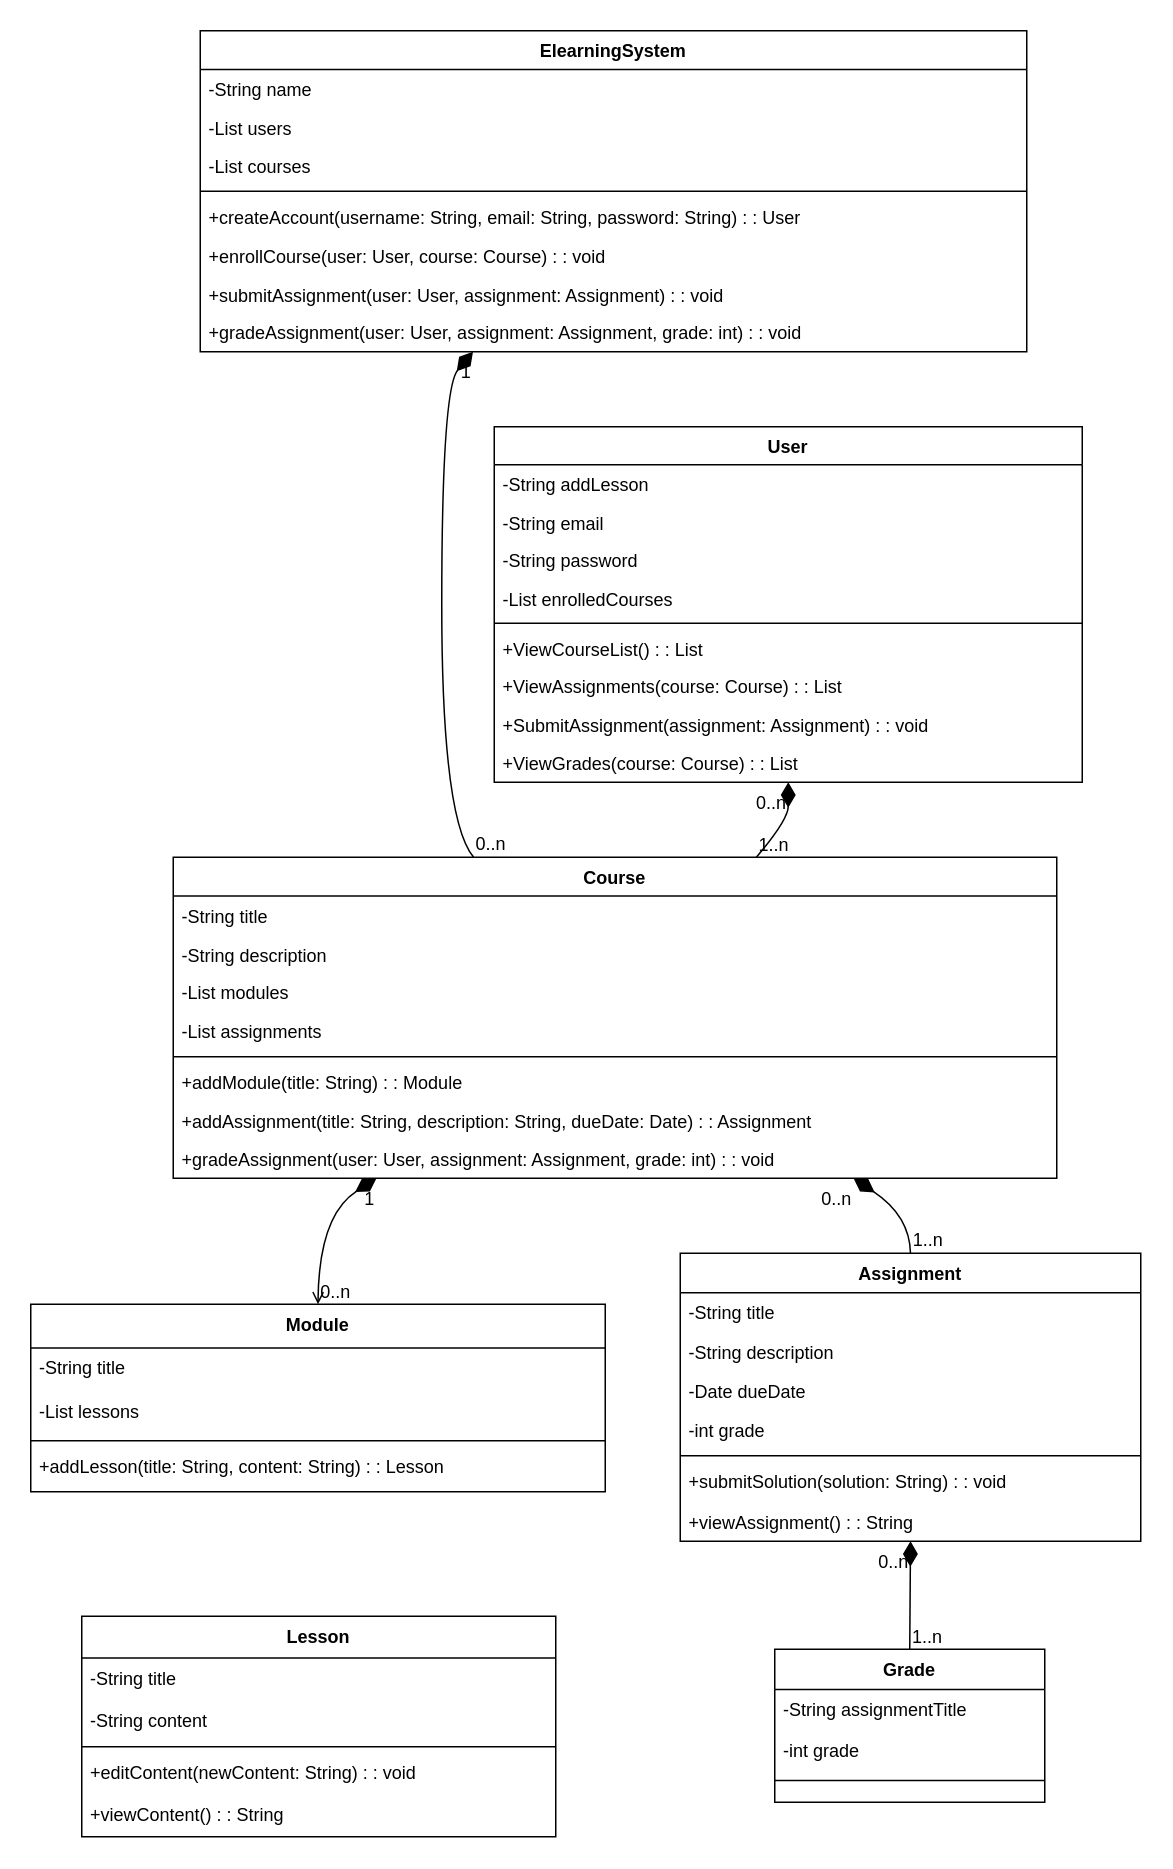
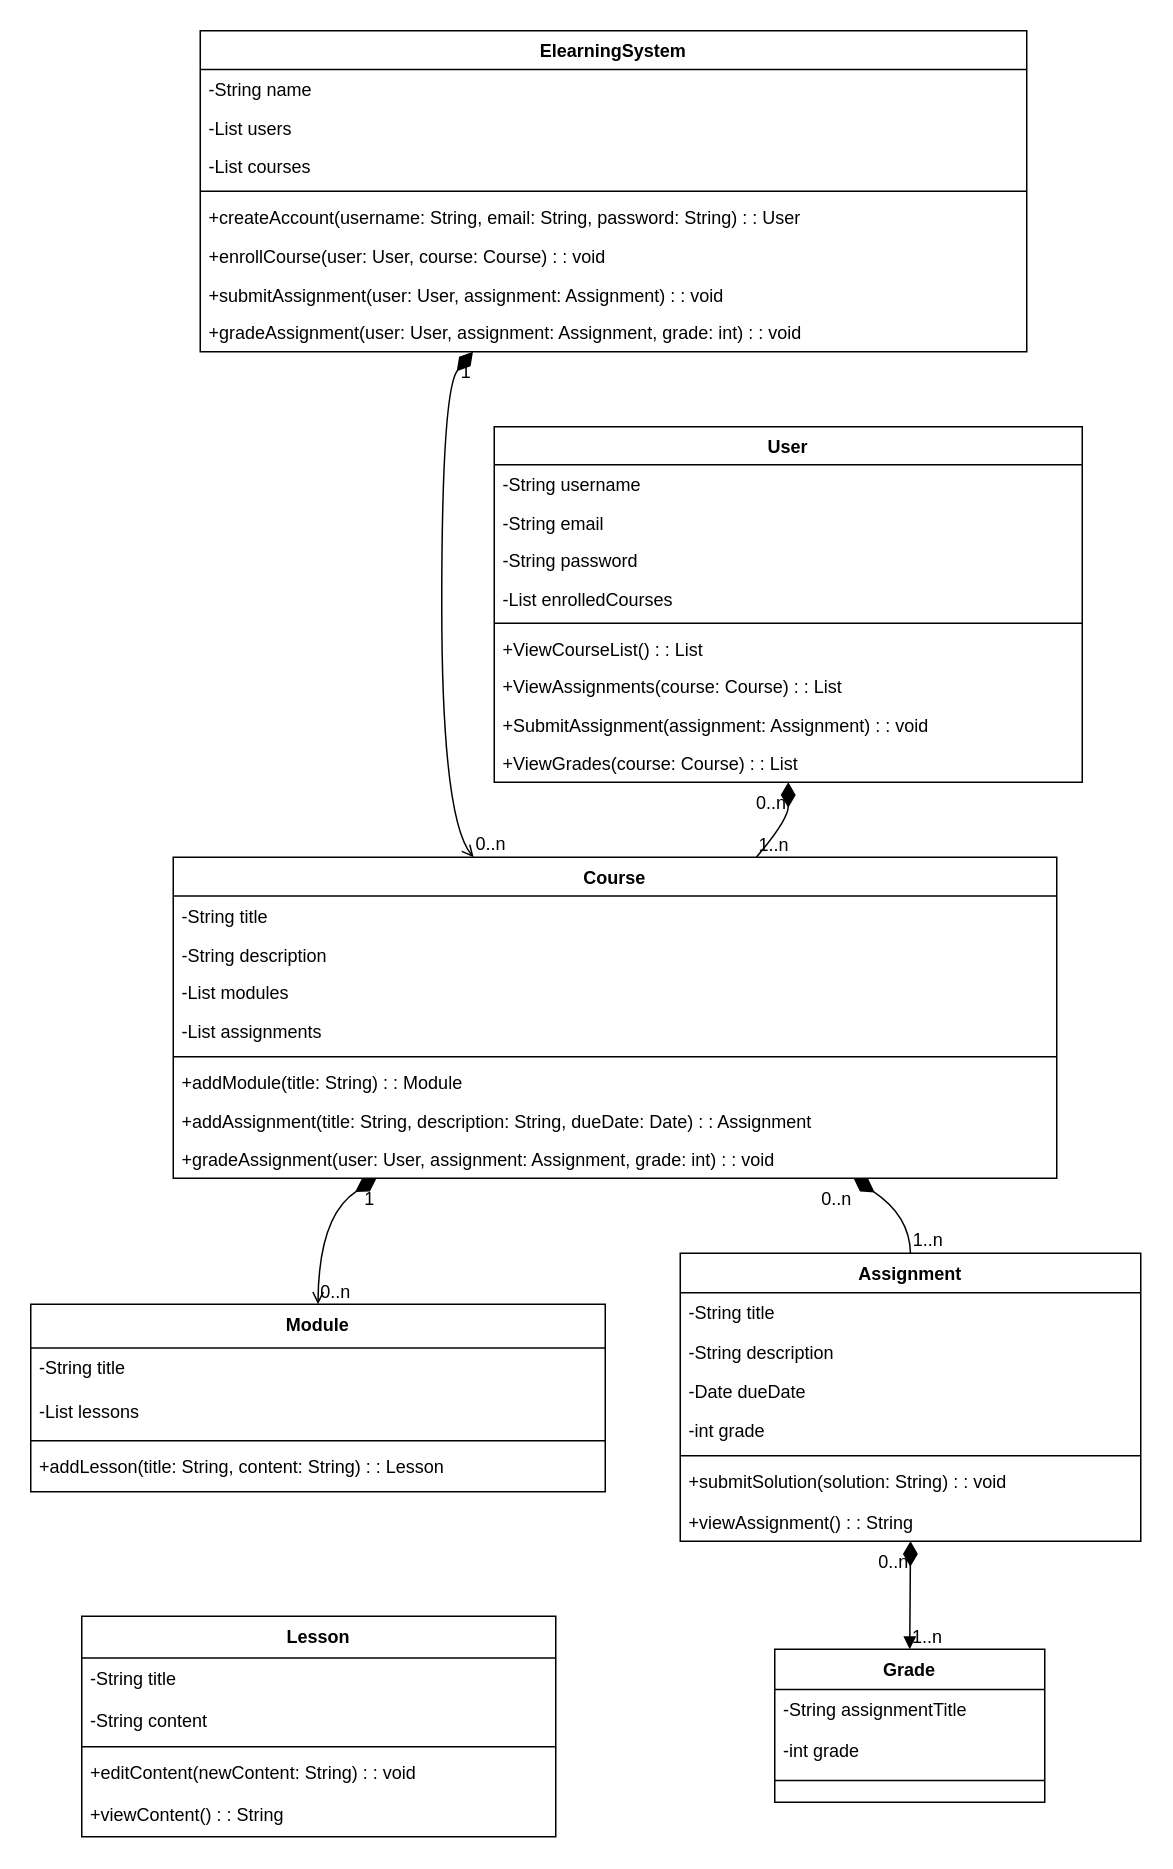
- <mxCell id="12" value="-String addLesson" style="text;strokeColor=none;fillColor=none;align=left;verticalAlign=top;spacingLeft=4;spacingRight=4;overflow=hidden;rotatable=0;points=[[0,0.5],[1,0.5]];portConstraint=eastwest;" parent="11" vertex="1"><mxGeometry y="25" width="392" height="25" as="geometry" /></mxCell>
+ <mxCell id="12" value="-String username" style="text;strokeColor=none;fillColor=none;align=left;verticalAlign=top;spacingLeft=4;spacingRight=4;overflow=hidden;rotatable=0;points=[[0,0.5],[1,0.5]];portConstraint=eastwest;" parent="11" vertex="1"><mxGeometry y="25" width="392" height="25" as="geometry" /></mxCell>
- <mxCell id="53" value="" style="curved=1;startArrow=diamondThin;startSize=14;startFill=1;endArrow=none;exitX=0.33;exitY=1;entryX=0.34;entryY=0;" parent="1" source="2" target="21" edge="1"><mxGeometry relative="1" as="geometry"><Array as="points"><mxPoint x="294" y="259" /><mxPoint x="294" y="546" /></Array></mxGeometry></mxCell>
+ <mxCell id="53" value="" style="curved=1;startArrow=diamondThin;startSize=14;startFill=1;endArrow=open;exitX=0.33;exitY=1;entryX=0.34;entryY=0;" parent="1" source="2" target="21" edge="1"><mxGeometry relative="1" as="geometry"><Array as="points"><mxPoint x="294" y="259" /><mxPoint x="294" y="546" /></Array></mxGeometry></mxCell>
- <mxCell id="65" value="" style="curved=1;startArrow=diamondThin;startSize=14;startFill=1;endArrow=none;exitX=0.5;exitY=1;entryX=0.5;entryY=0;" parent="1" source="41" target="49" edge="1"><mxGeometry relative="1" as="geometry"><Array as="points" /></mxGeometry></mxCell>
+ <mxCell id="65" value="" style="curved=1;startArrow=diamondThin;startSize=14;startFill=1;endArrow=block;exitX=0.5;exitY=1;entryX=0.5;entryY=0;" parent="1" source="41" target="49" edge="1"><mxGeometry relative="1" as="geometry"><Array as="points" /></mxGeometry></mxCell>
